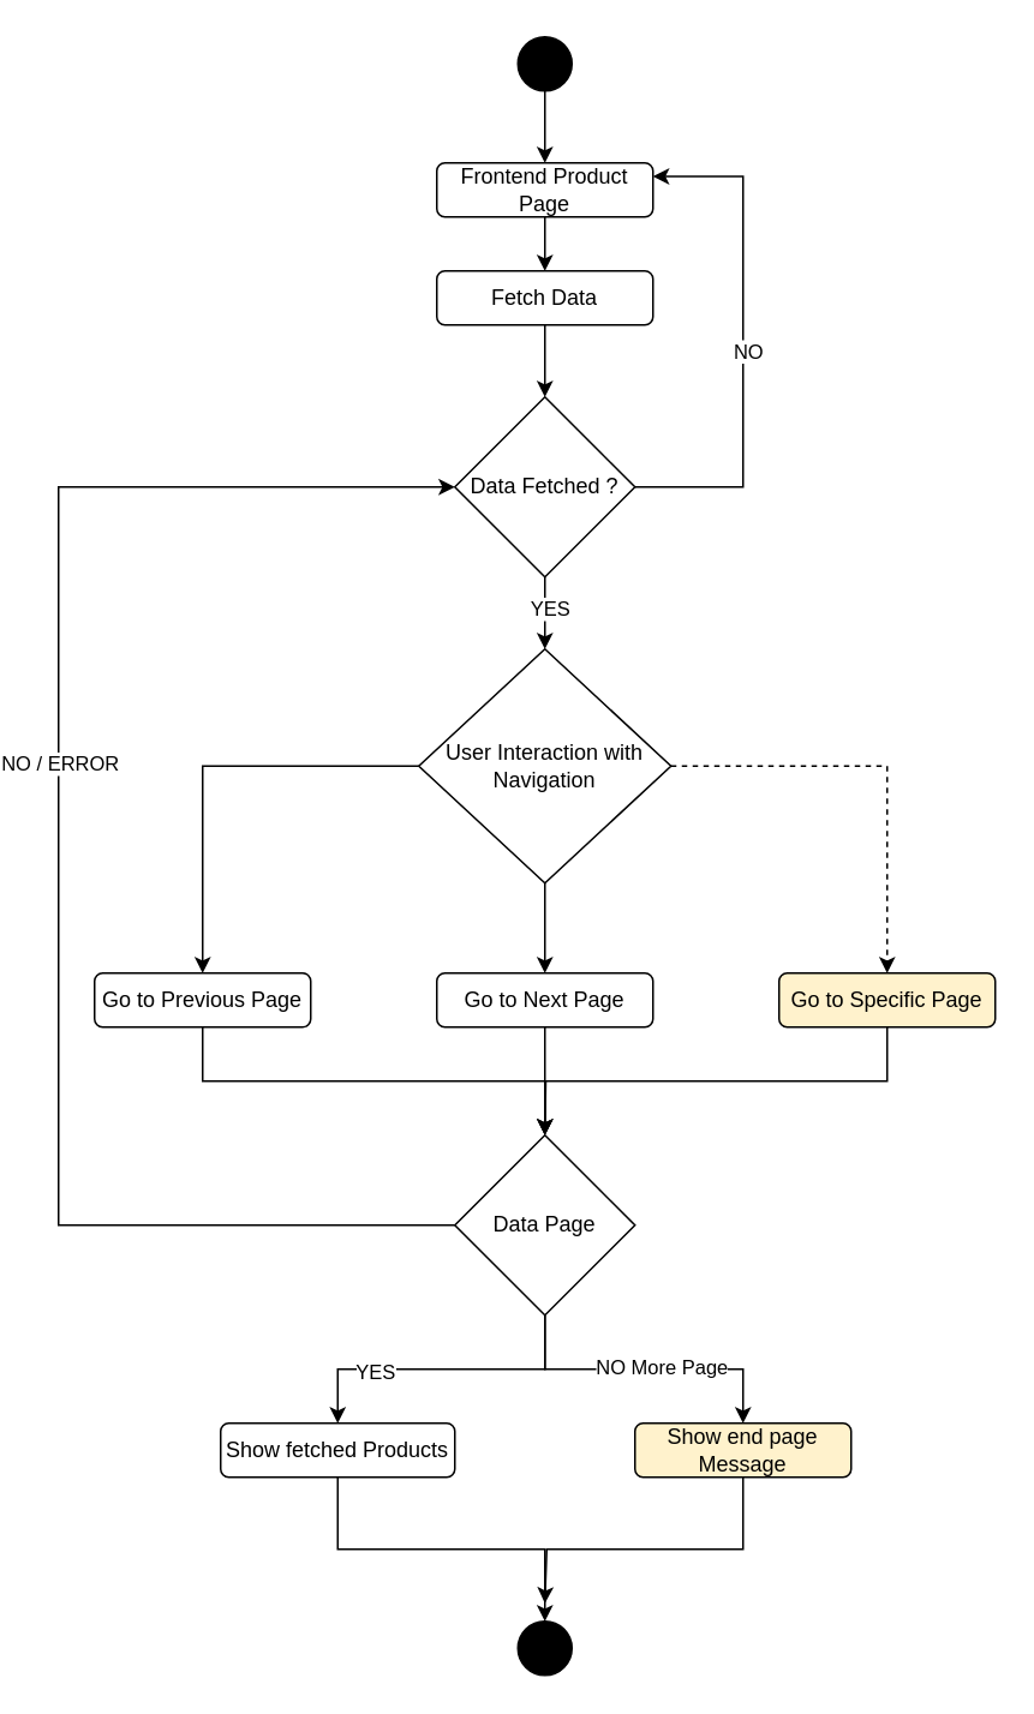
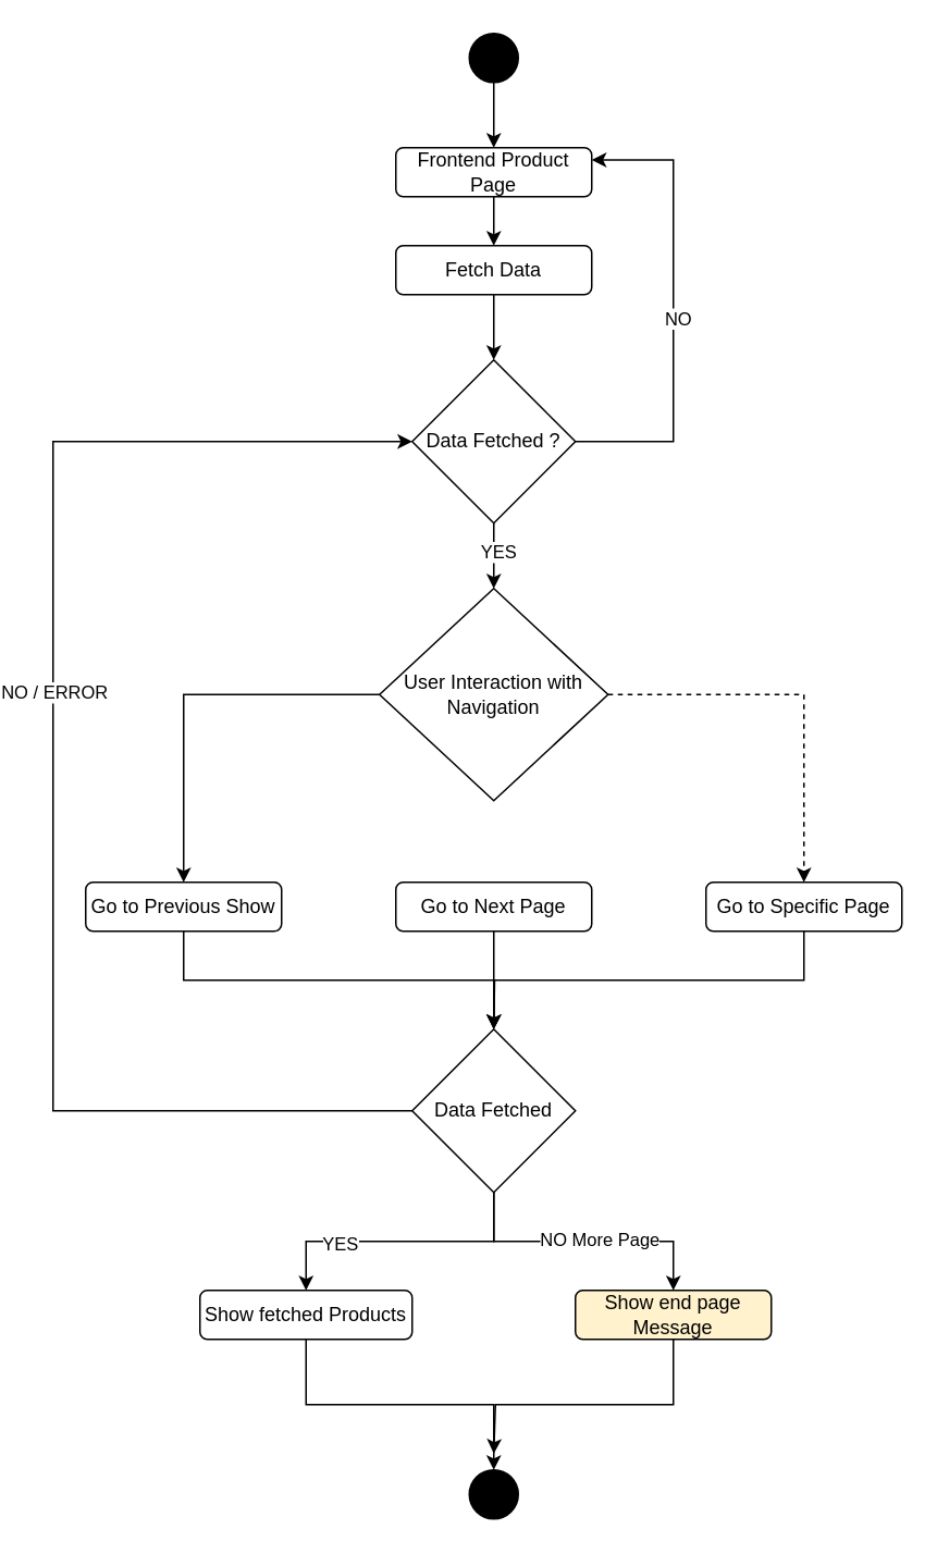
- <mxCell id="13" style="edgeStyle=orthogonalEdgeStyle;rounded=0;orthogonalLoop=1;jettySize=auto;html=1;exitX=0.5;exitY=1;exitDx=0;exitDy=0;entryX=0.5;entryY=0;entryDx=0;entryDy=0;" edge="1" parent="1" source="14" target="20"><mxGeometry relative="1" as="geometry" /></mxCell>
- <mxCell id="18" value="Go to Previous Page" style="rounded=1;whiteSpace=wrap;html=1;" vertex="1" parent="1"><mxGeometry x="40" y="540" width="120" height="30" as="geometry" /></mxCell>
+ <mxCell id="18" value="Go to Previous Show" style="rounded=1;whiteSpace=wrap;html=1;" vertex="1" parent="1"><mxGeometry x="40" y="540" width="120" height="30" as="geometry" /></mxCell>
- <mxCell id="22" value="Go to Specific Page" style="rounded=1;whiteSpace=wrap;html=1;fillColor=#fff2cc;" vertex="1" parent="1"><mxGeometry x="420" y="540" width="120" height="30" as="geometry" /></mxCell>
+ <mxCell id="22" value="Go to Specific Page" style="rounded=1;whiteSpace=wrap;html=1;" vertex="1" parent="1"><mxGeometry x="420" y="540" width="120" height="30" as="geometry" /></mxCell>
- <mxCell id="29" value="Data Page" style="rhombus;whiteSpace=wrap;html=1;" vertex="1" parent="1"><mxGeometry x="240" y="630" width="100" height="100" as="geometry" /></mxCell>
+ <mxCell id="29" value="Data Fetched" style="rhombus;whiteSpace=wrap;html=1;" vertex="1" parent="1"><mxGeometry x="240" y="630" width="100" height="100" as="geometry" /></mxCell>
